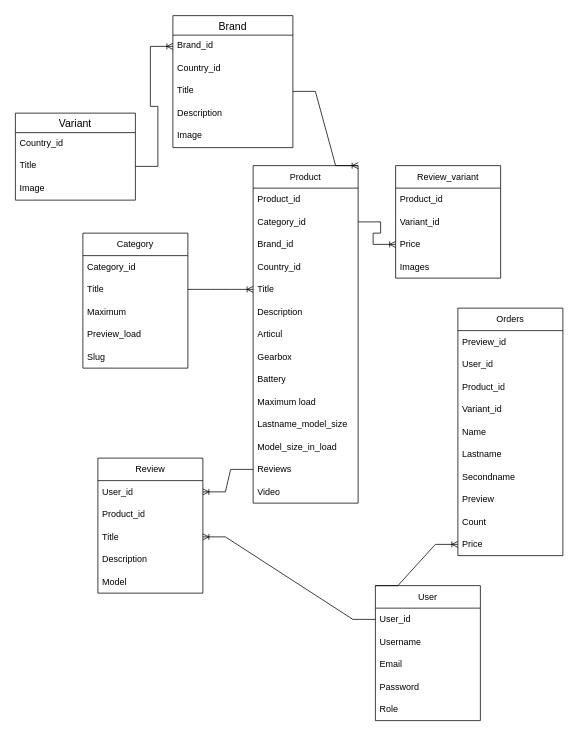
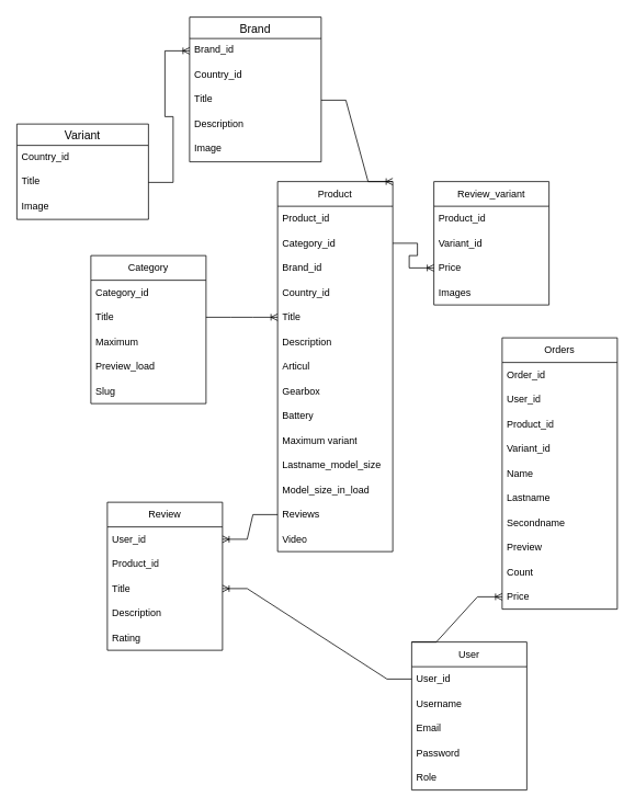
- <mxCell id="57" value="Preview_id" style="text;strokeColor=none;fillColor=none;align=left;verticalAlign=middle;spacingLeft=4;spacingRight=4;overflow=hidden;points=[[0,0.5],[1,0.5]];portConstraint=eastwest;rotatable=0;whiteSpace=wrap;html=1;" vertex="1" parent="56"><mxGeometry y="30" width="140" height="30" as="geometry" /></mxCell>
+ <mxCell id="57" value="Order_id" style="text;strokeColor=none;fillColor=none;align=left;verticalAlign=middle;spacingLeft=4;spacingRight=4;overflow=hidden;points=[[0,0.5],[1,0.5]];portConstraint=eastwest;rotatable=0;whiteSpace=wrap;html=1;" vertex="1" parent="56"><mxGeometry y="30" width="140" height="30" as="geometry" /></mxCell>
- <mxCell id="18" value="Maximum load" style="text;strokeColor=none;fillColor=none;align=left;verticalAlign=middle;spacingLeft=4;spacingRight=4;overflow=hidden;points=[[0,0.5],[1,0.5]];portConstraint=eastwest;rotatable=0;whiteSpace=wrap;html=1;" parent="8" vertex="1"><mxGeometry y="300" width="140" height="30" as="geometry" /></mxCell>
+ <mxCell id="18" value="Maximum variant" style="text;strokeColor=none;fillColor=none;align=left;verticalAlign=middle;spacingLeft=4;spacingRight=4;overflow=hidden;points=[[0,0.5],[1,0.5]];portConstraint=eastwest;rotatable=0;whiteSpace=wrap;html=1;" parent="8" vertex="1"><mxGeometry y="300" width="140" height="30" as="geometry" /></mxCell>
- <mxCell id="28" value="Model" style="text;strokeColor=none;fillColor=none;align=left;verticalAlign=middle;spacingLeft=4;spacingRight=4;overflow=hidden;points=[[0,0.5],[1,0.5]];portConstraint=eastwest;rotatable=0;whiteSpace=wrap;html=1;" parent="23" vertex="1"><mxGeometry y="150" width="140" height="30" as="geometry" /></mxCell>
+ <mxCell id="28" value="Rating" style="text;strokeColor=none;fillColor=none;align=left;verticalAlign=middle;spacingLeft=4;spacingRight=4;overflow=hidden;points=[[0,0.5],[1,0.5]];portConstraint=eastwest;rotatable=0;whiteSpace=wrap;html=1;" parent="23" vertex="1"><mxGeometry y="150" width="140" height="30" as="geometry" /></mxCell>
